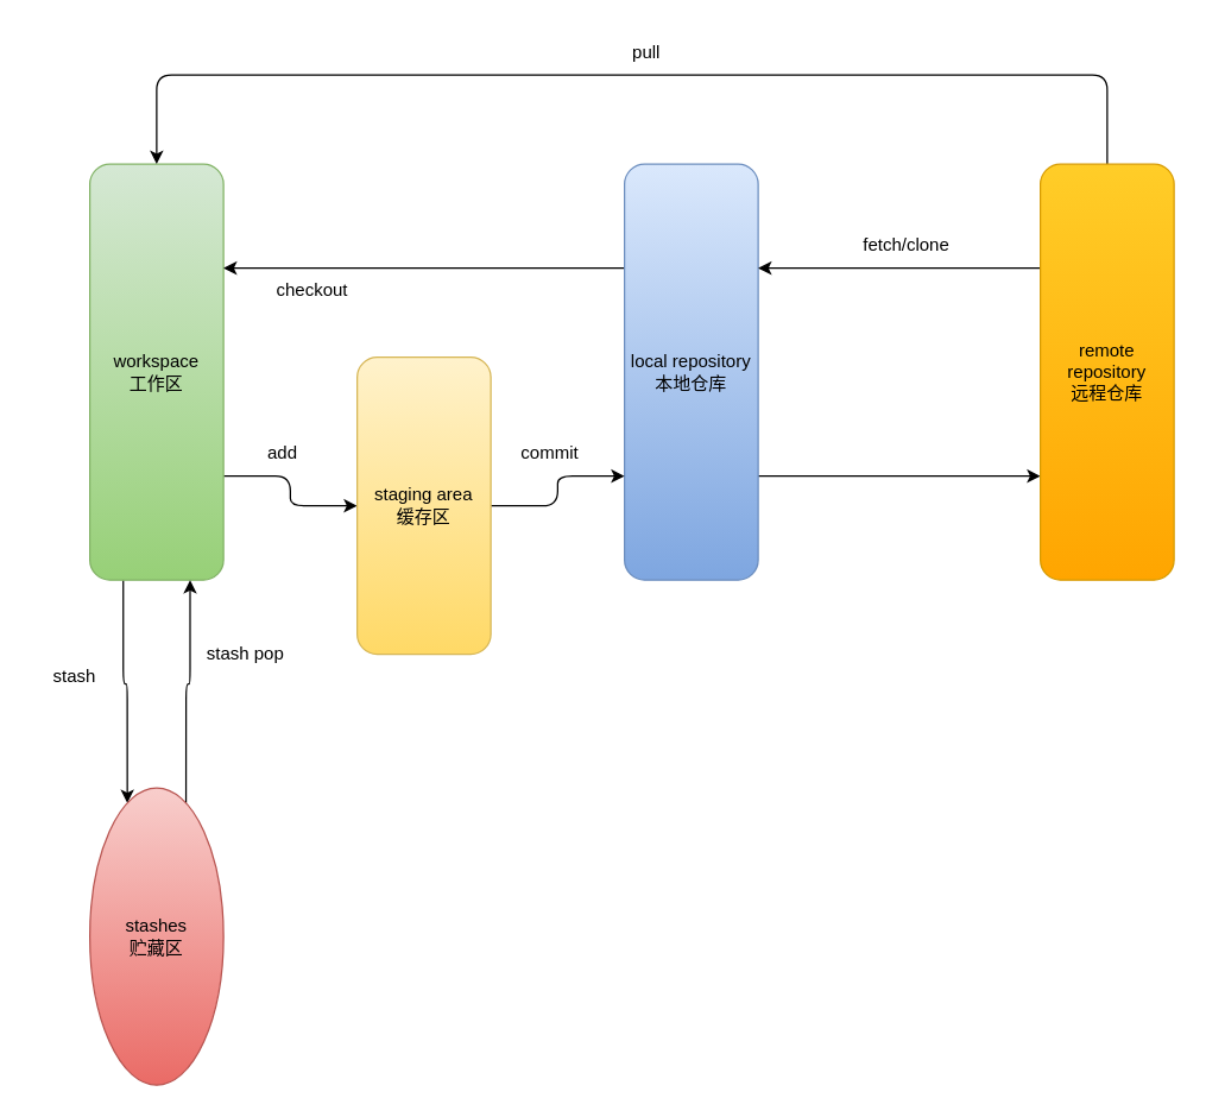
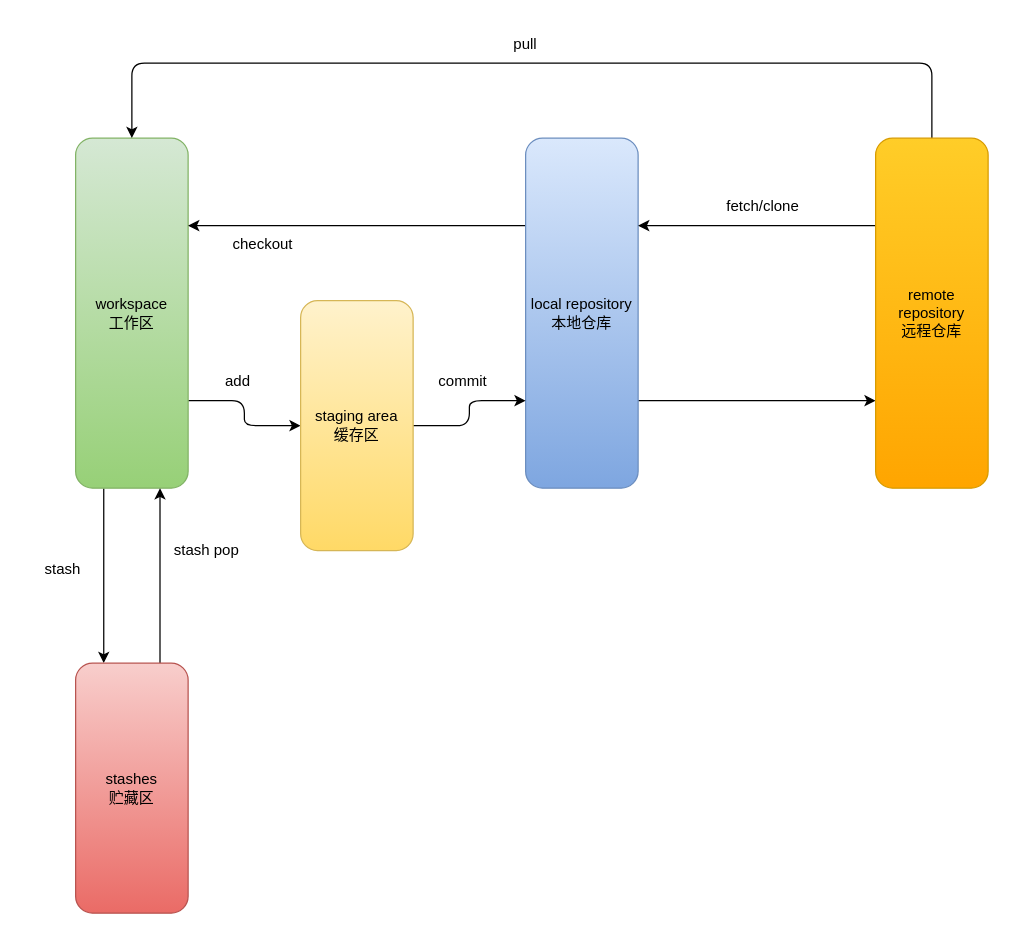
- <mxCell id="17" value="pull" style="text;html=1;strokeColor=none;fillColor=none;align=center;verticalAlign=middle;whiteSpace=wrap;rounded=0;" vertex="1" parent="1"><mxGeometry x="405" y="20" width="60" height="30" as="geometry" /></mxCell>
+ <mxCell id="17" value="pull" style="text;html=1;strokeColor=none;fillColor=none;align=center;verticalAlign=middle;whiteSpace=wrap;rounded=0;" vertex="1" parent="1"><mxGeometry x="390" y="20" width="60" height="30" as="geometry" /></mxCell>
- <mxCell id="19" value="stashes&lt;br&gt;贮藏区" style="ellipse;whiteSpace=wrap;html=1;fillColor=#f8cecc;gradientColor=#ea6b66;strokeColor=#b85450;" vertex="1" parent="1"><mxGeometry x="60" y="530" width="90" height="200" as="geometry" /></mxCell>
+ <mxCell id="19" value="stashes&lt;br&gt;贮藏区" style="rounded=1;whiteSpace=wrap;html=1;fillColor=#f8cecc;gradientColor=#ea6b66;strokeColor=#b85450;" vertex="1" parent="1"><mxGeometry x="60" y="530" width="90" height="200" as="geometry" /></mxCell>
